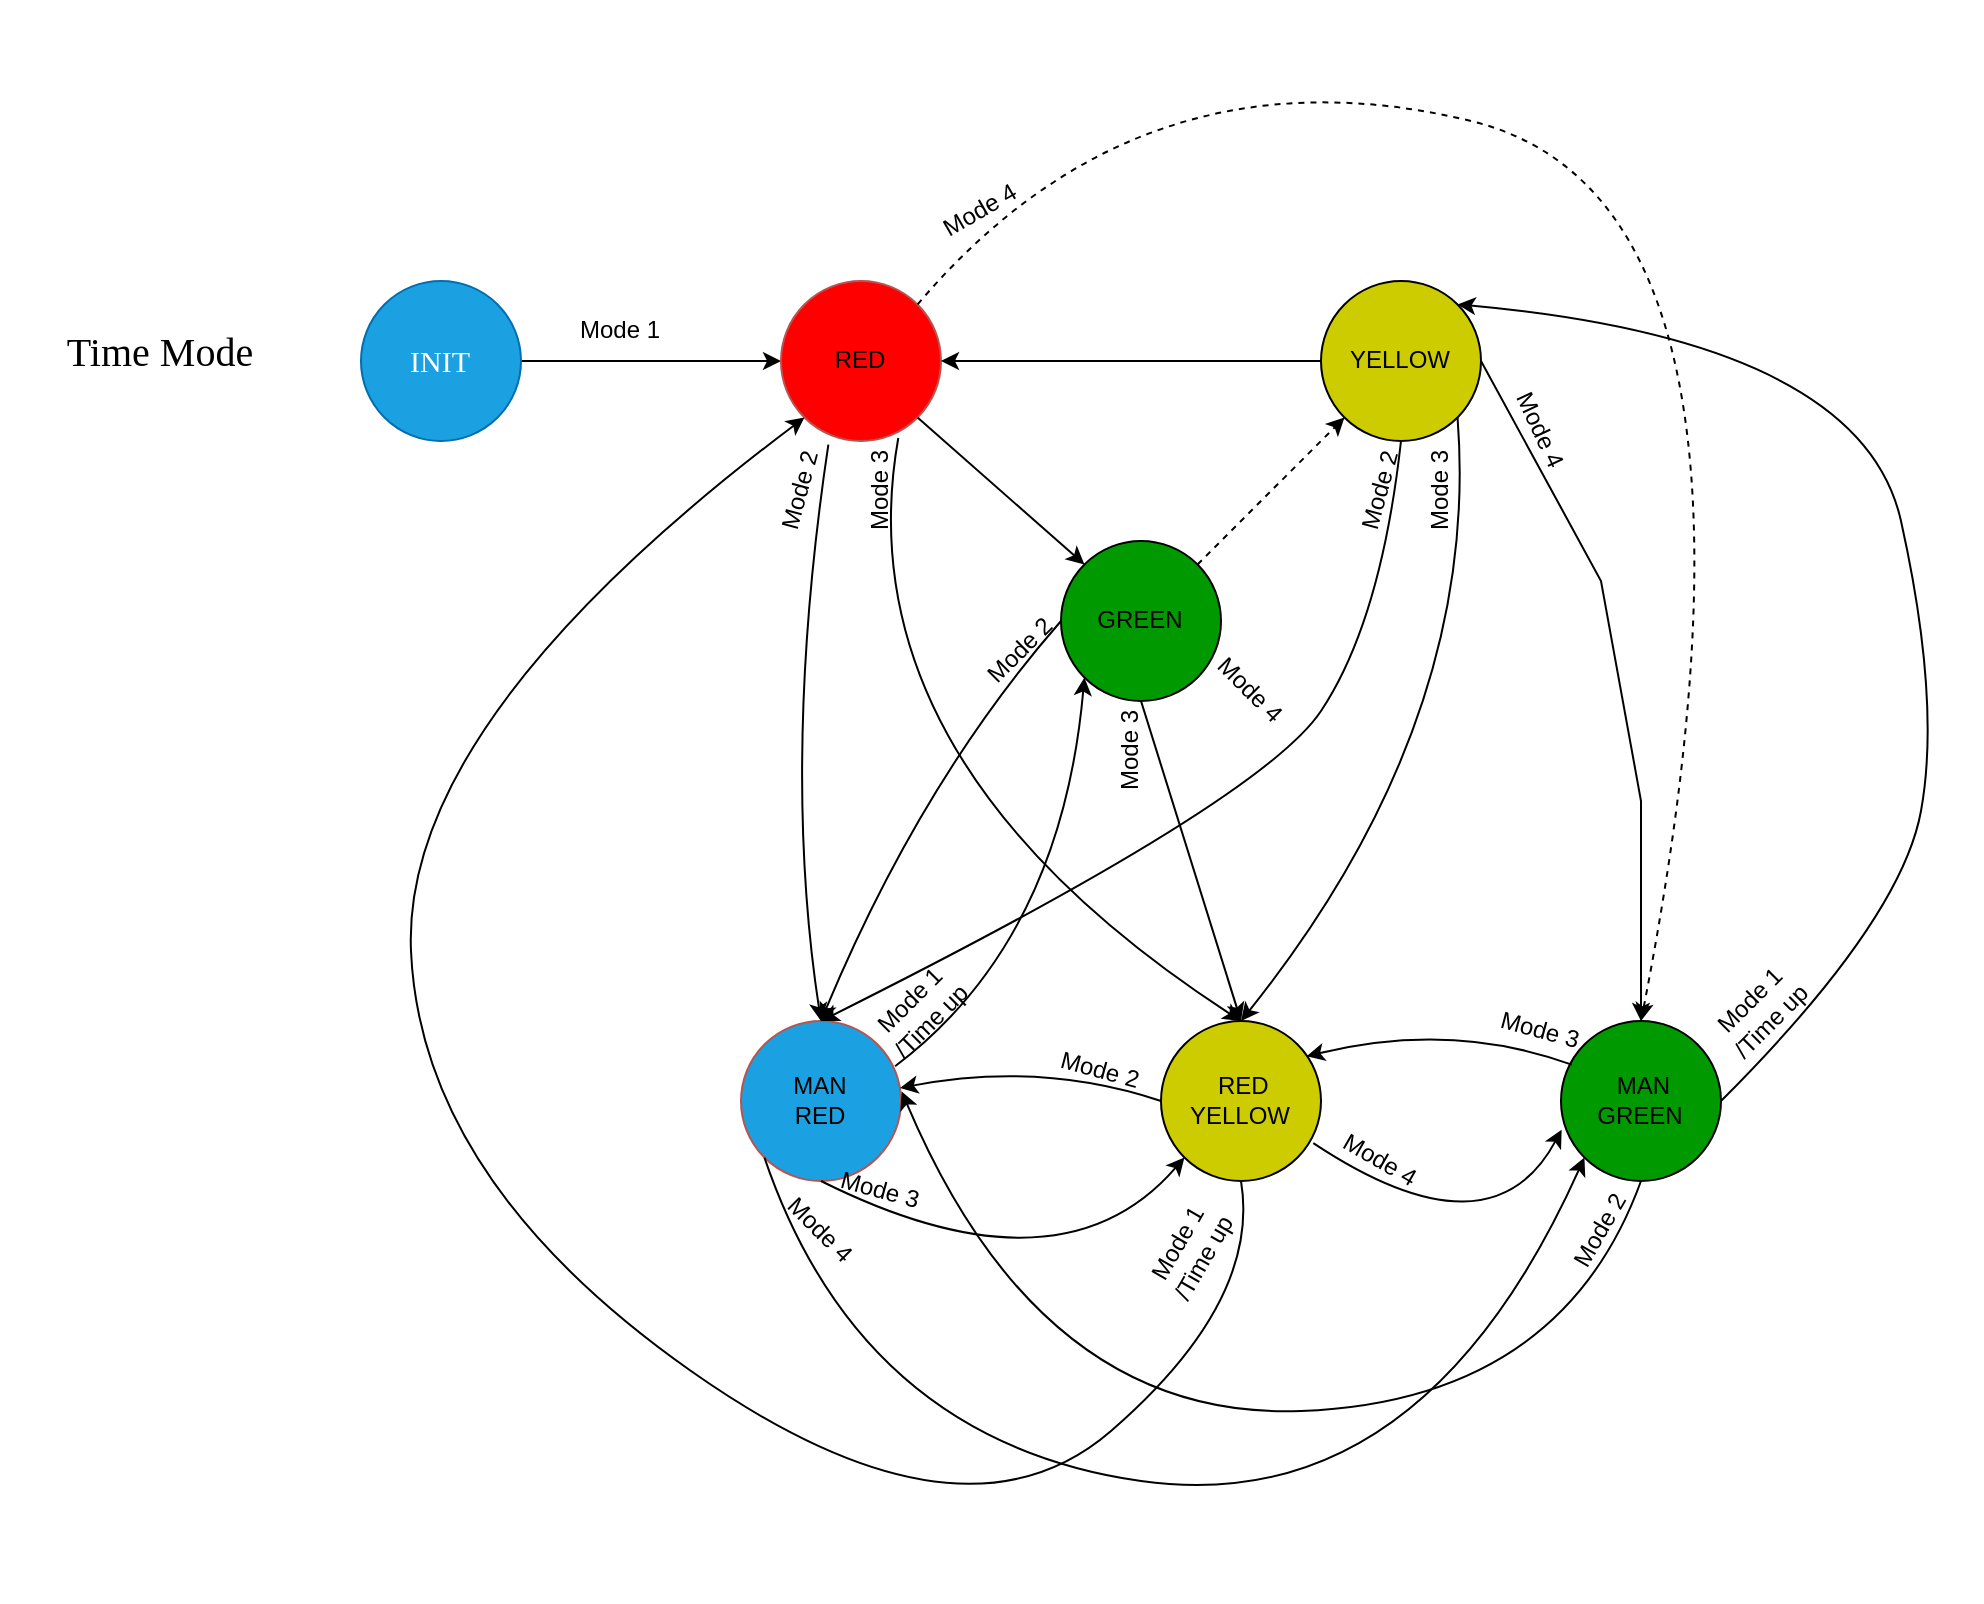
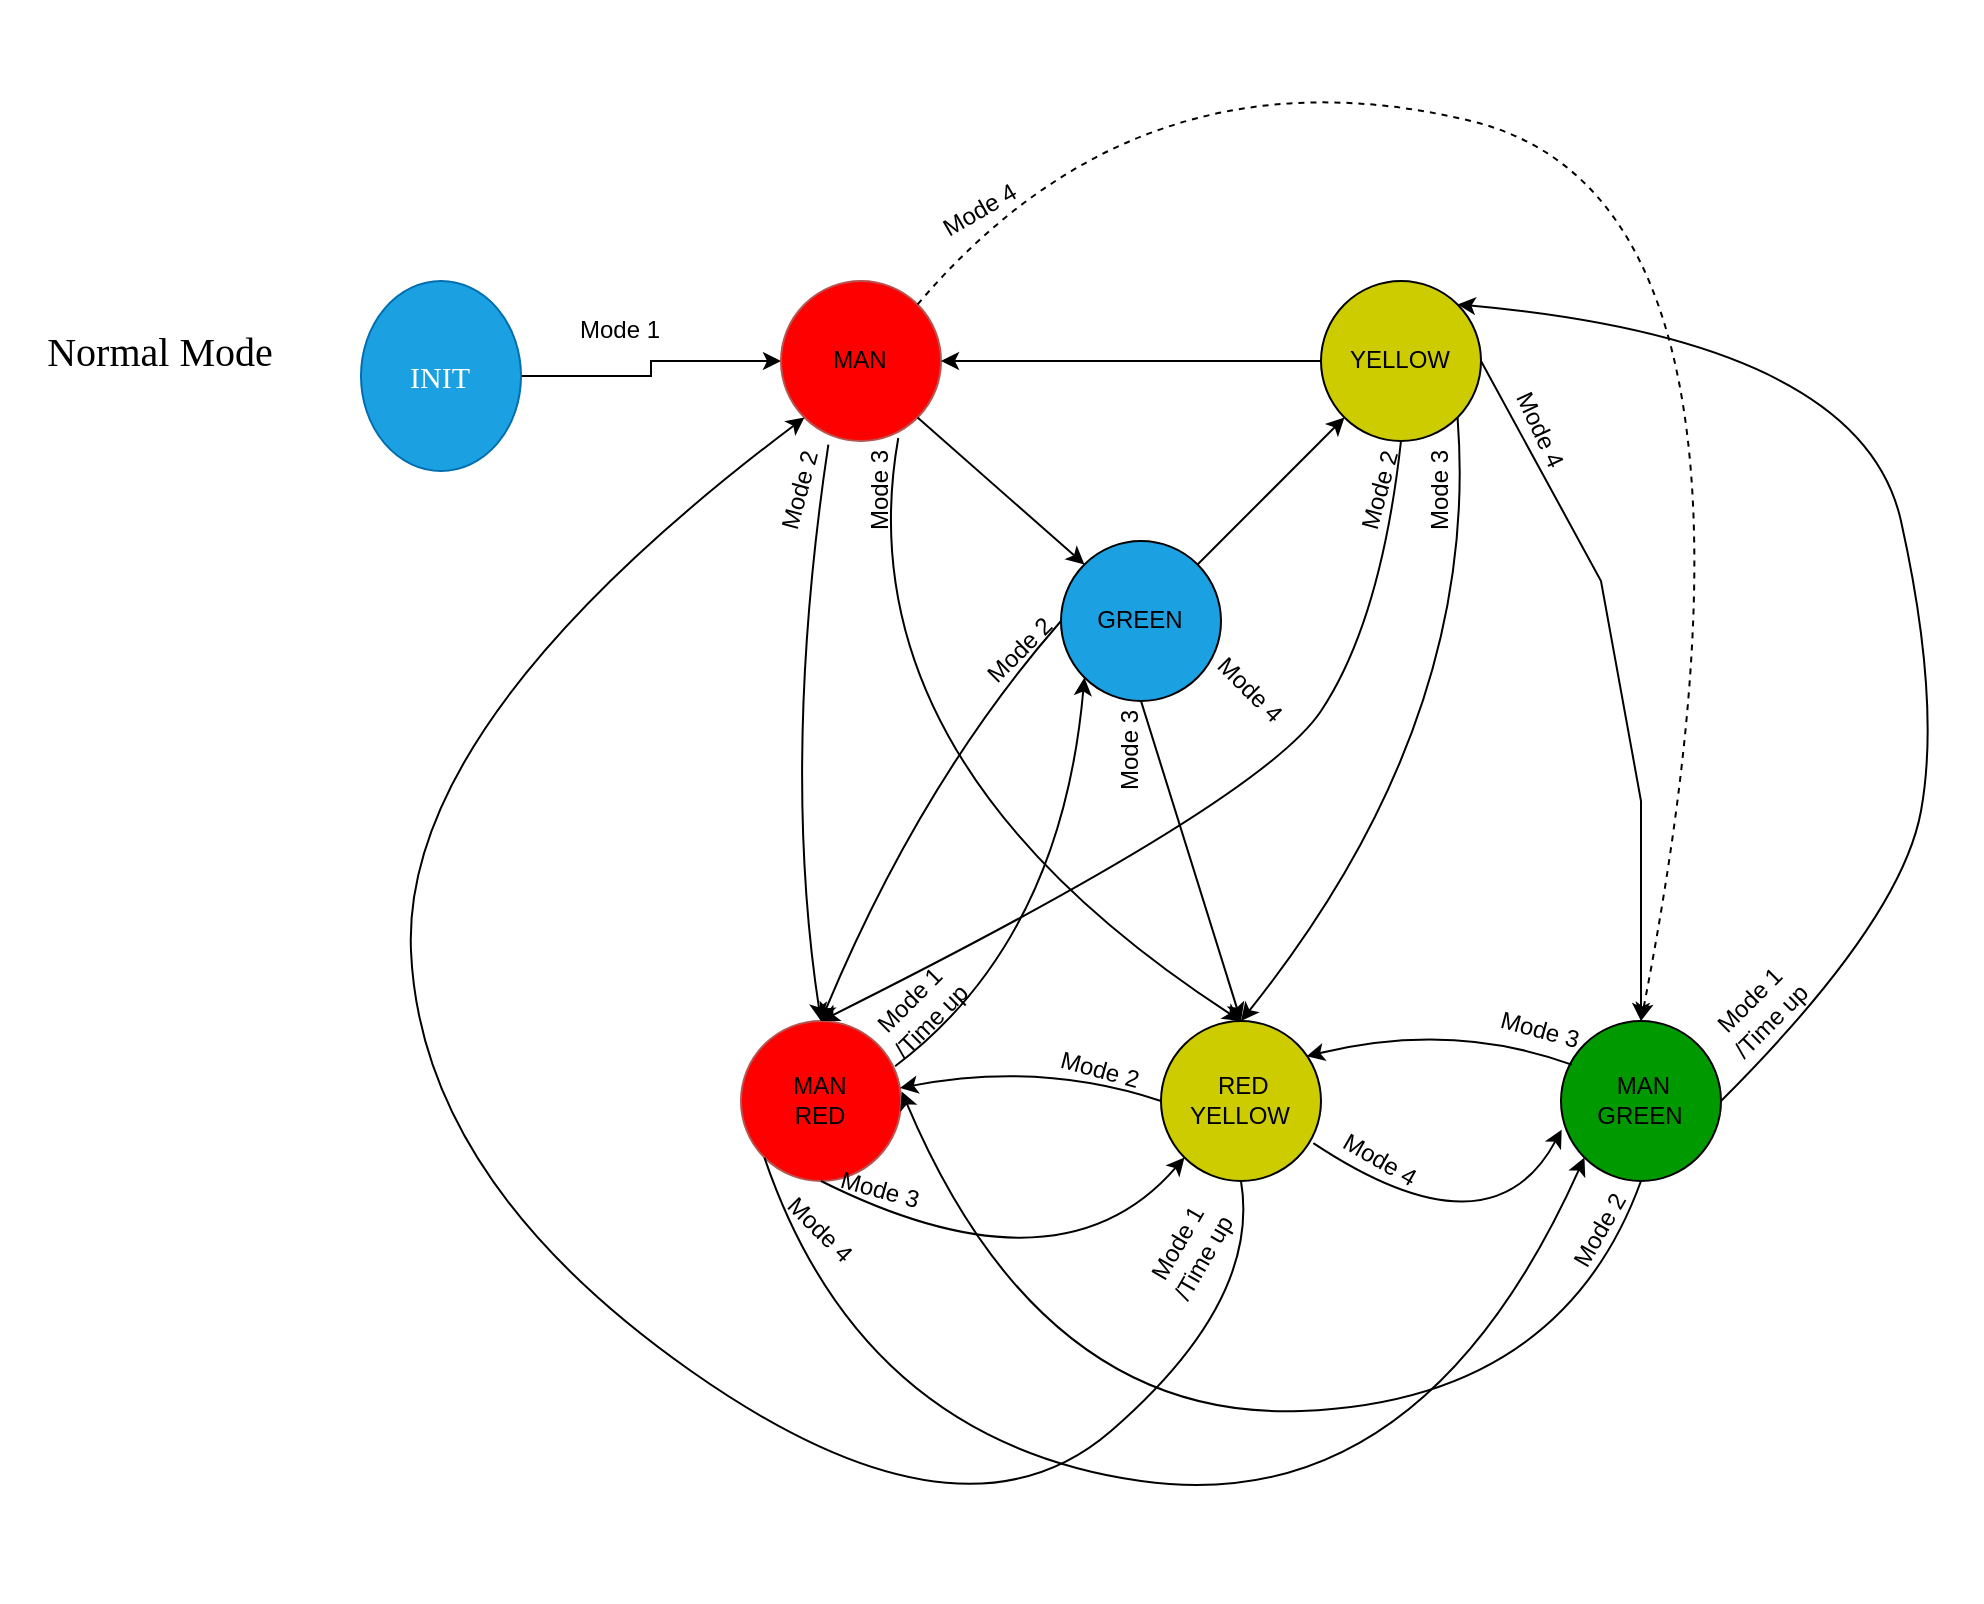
- <mxCell id="2" value="Time Mode" style="text;html=1;strokeColor=none;fillColor=none;align=center;verticalAlign=middle;whiteSpace=wrap;rounded=0;fontFamily=Times New Roman;fontSize=20;" parent="1" vertex="1"><mxGeometry x="20" y="160" width="120" height="30" as="geometry" /></mxCell>
+ <mxCell id="2" value="Normal Mode" style="text;html=1;strokeColor=none;fillColor=none;align=center;verticalAlign=middle;whiteSpace=wrap;rounded=0;fontFamily=Times New Roman;fontSize=20;" parent="1" vertex="1"><mxGeometry x="20" y="160" width="120" height="30" as="geometry" /></mxCell>
- <mxCell id="4" value="INIT" style="ellipse;whiteSpace=wrap;html=1;aspect=fixed;fontSize=15;fontFamily=Times New Roman;fillColor=#1ba1e2;fontColor=#ffffff;strokeColor=#006EAF;" parent="1" vertex="1"><mxGeometry x="180" y="140" width="80" height="80" as="geometry" /></mxCell>
+ <mxCell id="4" value="INIT" style="ellipse;whiteSpace=wrap;html=1;aspect=fixed;fontSize=15;fontFamily=Times New Roman;fillColor=#1ba1e2;fontColor=#ffffff;strokeColor=#006EAF;" parent="1" vertex="1"><mxGeometry x="180" y="140" width="80" height="95" as="geometry" /></mxCell>
- <mxCell id="6" value="RED" style="ellipse;whiteSpace=wrap;html=1;aspect=fixed;fillColor=#FF0000;strokeColor=#b85450;" parent="1" vertex="1"><mxGeometry x="390" y="140" width="80" height="80" as="geometry" /></mxCell>
+ <mxCell id="6" value="MAN" style="ellipse;whiteSpace=wrap;html=1;aspect=fixed;fillColor=#FF0000;strokeColor=#b85450;" parent="1" vertex="1"><mxGeometry x="390" y="140" width="80" height="80" as="geometry" /></mxCell>
- <mxCell id="10" value="" style="endArrow=classic;html=1;rounded=0;entryX=0;entryY=1;entryDx=0;entryDy=0;exitX=1;exitY=0;exitDx=0;exitDy=0;dashed=1;" parent="1" source="7" target="8" edge="1"><mxGeometry width="50" height="50" relative="1" as="geometry"><mxPoint x="460" y="440" as="sourcePoint" /><mxPoint x="370" y="420" as="targetPoint" /></mxGeometry></mxCell>
+ <mxCell id="10" value="" style="endArrow=classic;html=1;rounded=0;entryX=0;entryY=1;entryDx=0;entryDy=0;exitX=1;exitY=0;exitDx=0;exitDy=0;" parent="1" source="7" target="8" edge="1"><mxGeometry width="50" height="50" relative="1" as="geometry"><mxPoint x="460" y="440" as="sourcePoint" /><mxPoint x="370" y="420" as="targetPoint" /></mxGeometry></mxCell>
- <mxCell id="7" value="GREEN" style="ellipse;whiteSpace=wrap;html=1;aspect=fixed;fillColor=#009900;" parent="1" vertex="1"><mxGeometry x="530" y="270" width="80" height="80" as="geometry" /></mxCell>
+ <mxCell id="7" value="GREEN" style="ellipse;whiteSpace=wrap;html=1;aspect=fixed;fillColor=#1ba1e2;" parent="1" vertex="1"><mxGeometry x="530" y="270" width="80" height="80" as="geometry" /></mxCell>
- <mxCell id="12" value="MAN&lt;br&gt;RED" style="ellipse;whiteSpace=wrap;html=1;aspect=fixed;fillColor=#1ba1e2;strokeColor=#b85450;" parent="1" vertex="1"><mxGeometry x="370" y="510" width="80" height="80" as="geometry" /></mxCell>
+ <mxCell id="12" value="MAN&lt;br&gt;RED" style="ellipse;whiteSpace=wrap;html=1;aspect=fixed;fillColor=#FF0000;strokeColor=#b85450;" parent="1" vertex="1"><mxGeometry x="370" y="510" width="80" height="80" as="geometry" /></mxCell>
